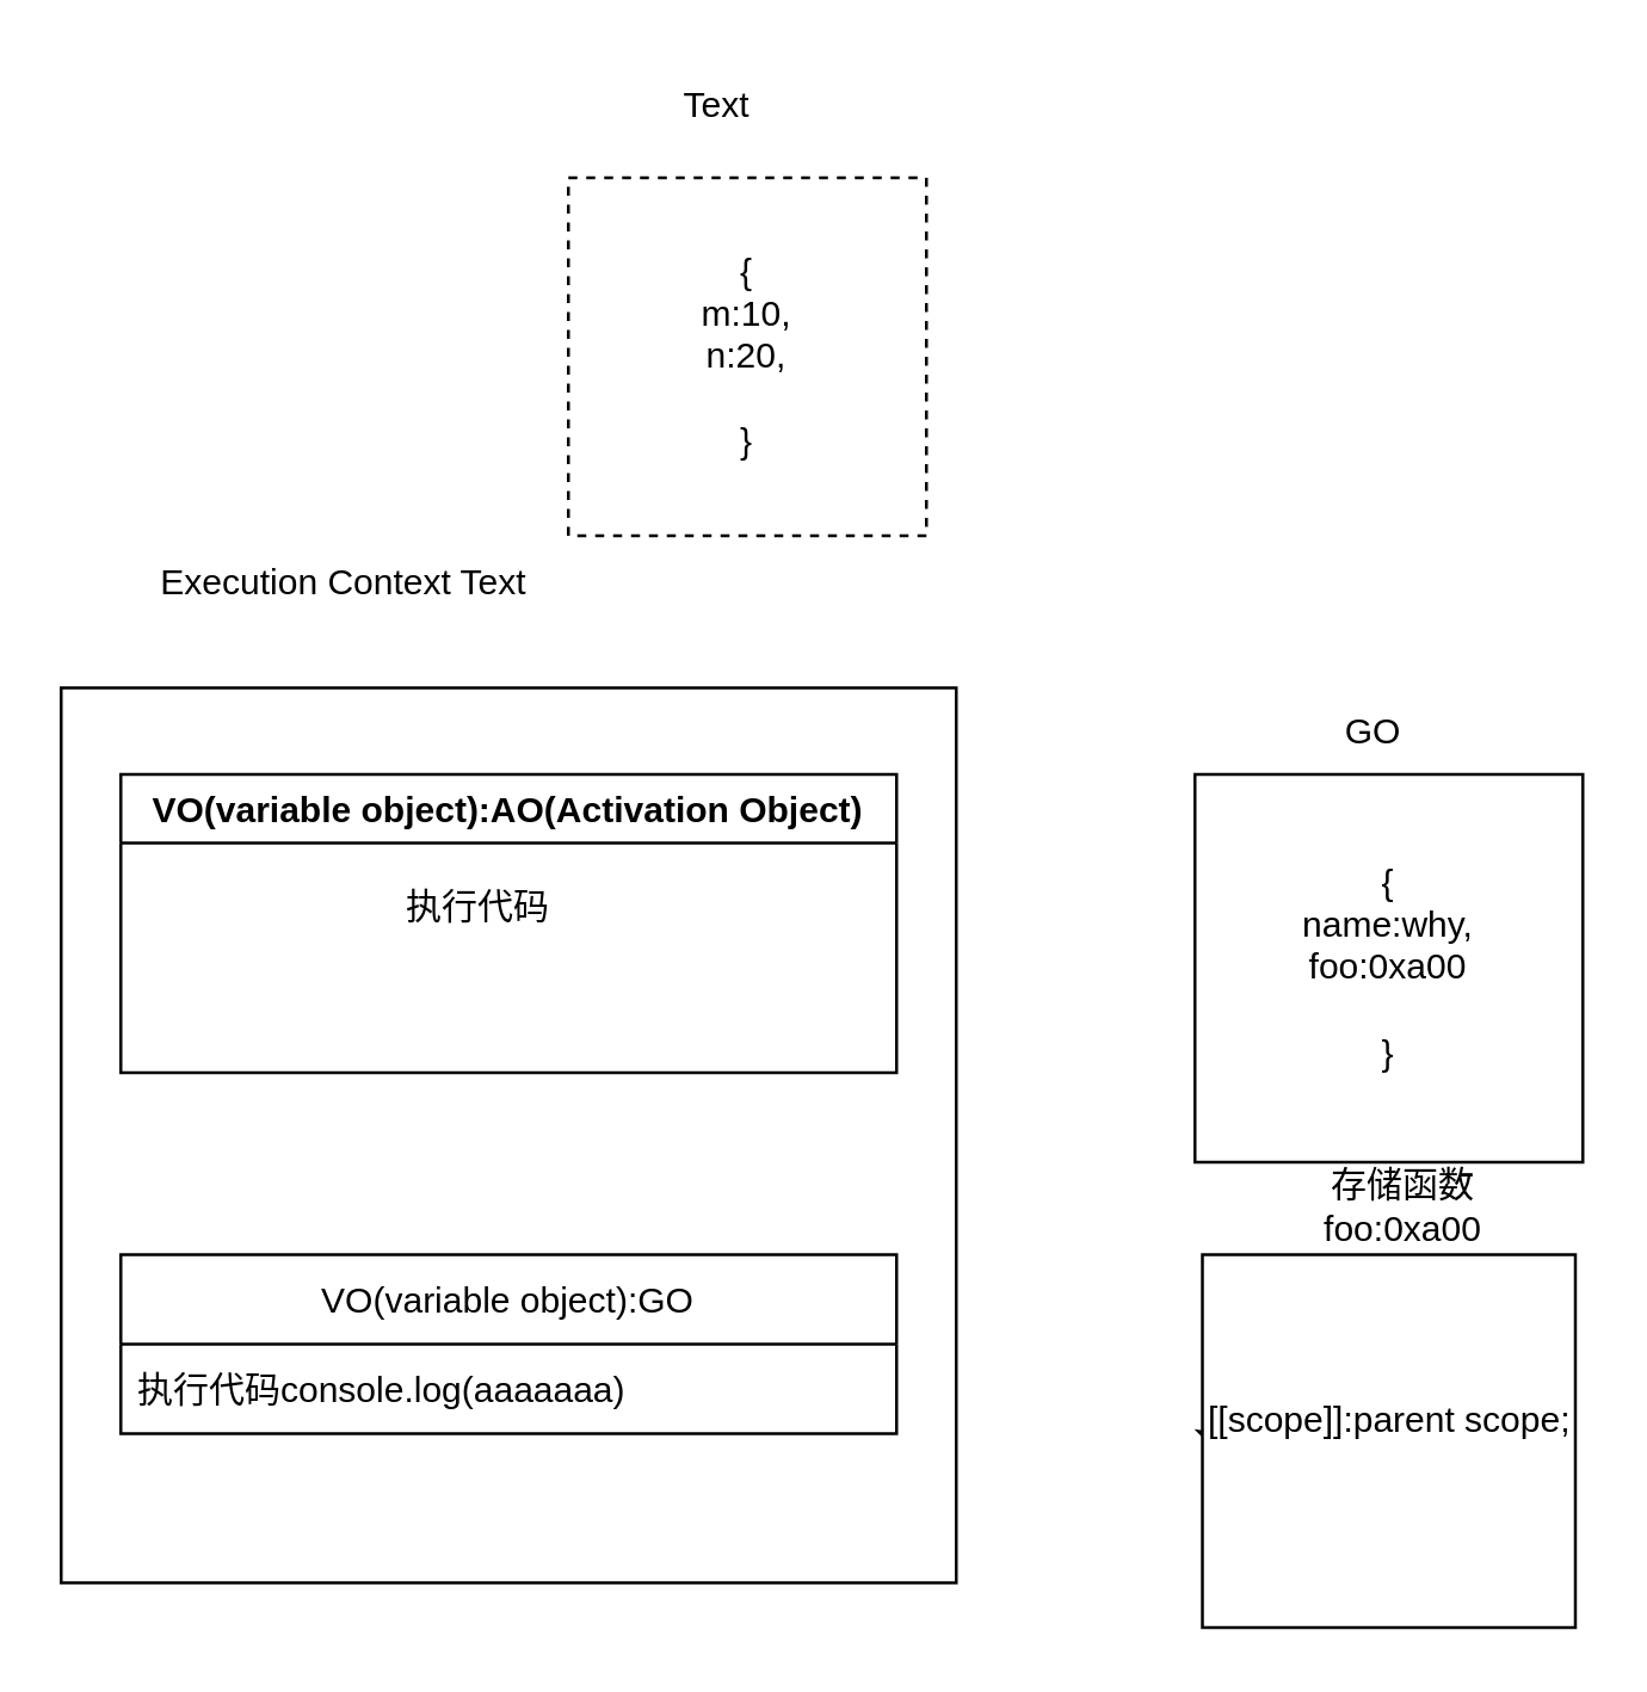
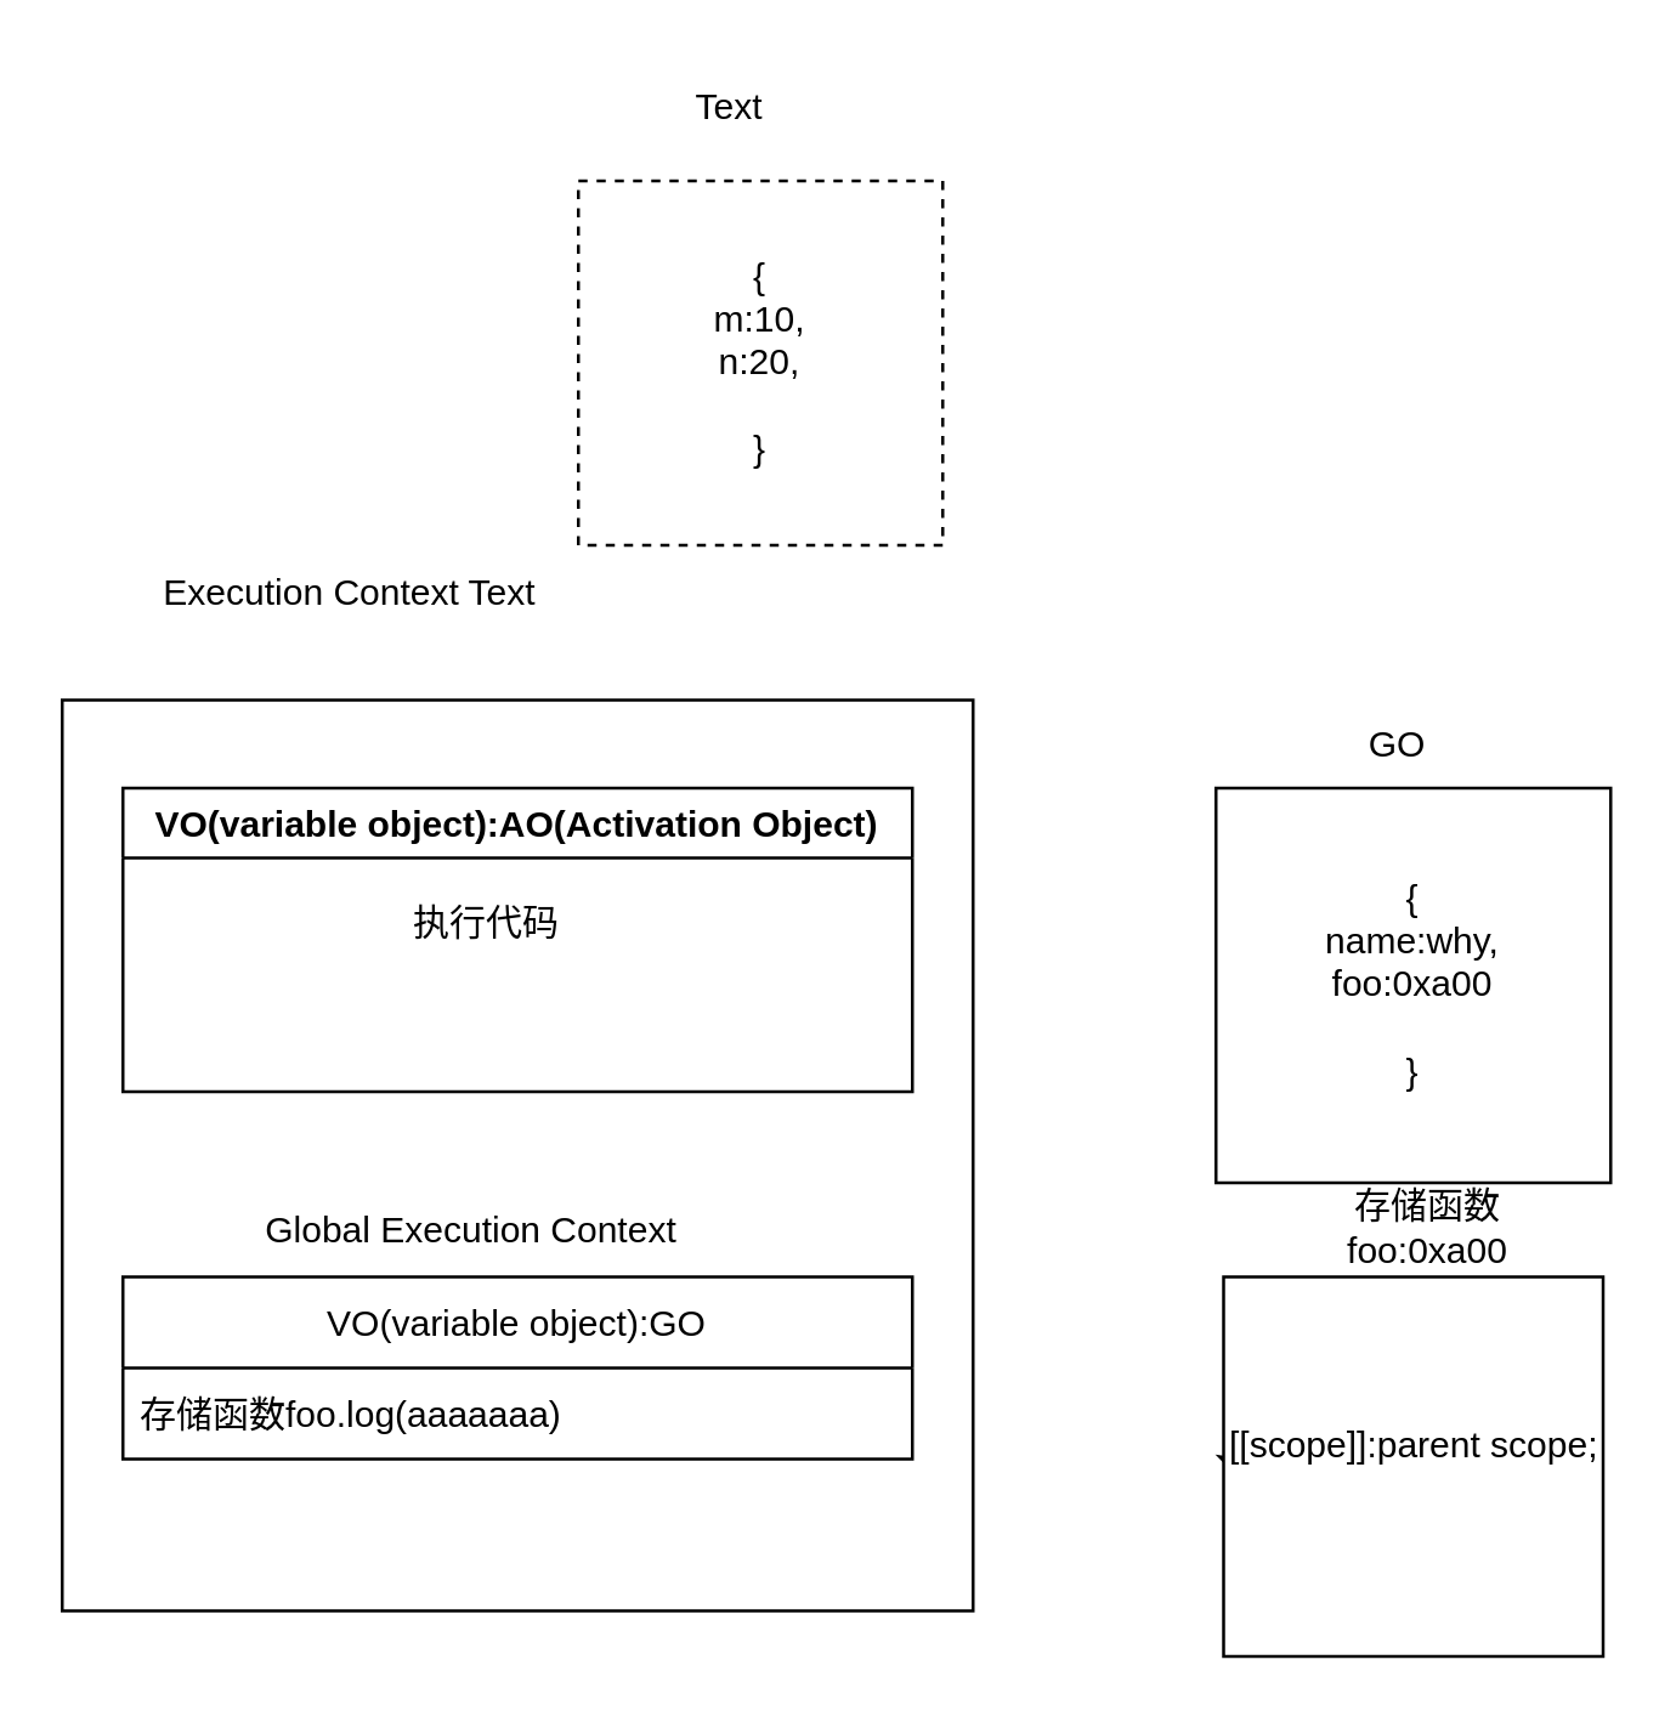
+ <mxCell id="6" value="Global Execution Context" style="text;html=1;strokeColor=none;fillColor=none;align=center;verticalAlign=middle;whiteSpace=wrap;rounded=0;" vertex="1" parent="1"><mxGeometry x="80" y="390" width="150" height="30" as="geometry" /></mxCell>
- <mxCell id="5" value="执行代码console.log(aaaaaaa)" style="text;strokeColor=none;fillColor=none;align=left;verticalAlign=middle;spacingLeft=4;spacingRight=4;overflow=hidden;points=[[0,0.5],[1,0.5]];portConstraint=eastwest;rotatable=0;" vertex="1" parent="4"><mxGeometry y="30" width="260" height="30" as="geometry" /></mxCell>
+ <mxCell id="5" value="存储函数foo.log(aaaaaaa)" style="text;strokeColor=none;fillColor=none;align=left;verticalAlign=middle;spacingLeft=4;spacingRight=4;overflow=hidden;points=[[0,0.5],[1,0.5]];portConstraint=eastwest;rotatable=0;" vertex="1" parent="4"><mxGeometry y="30" width="260" height="30" as="geometry" /></mxCell>
